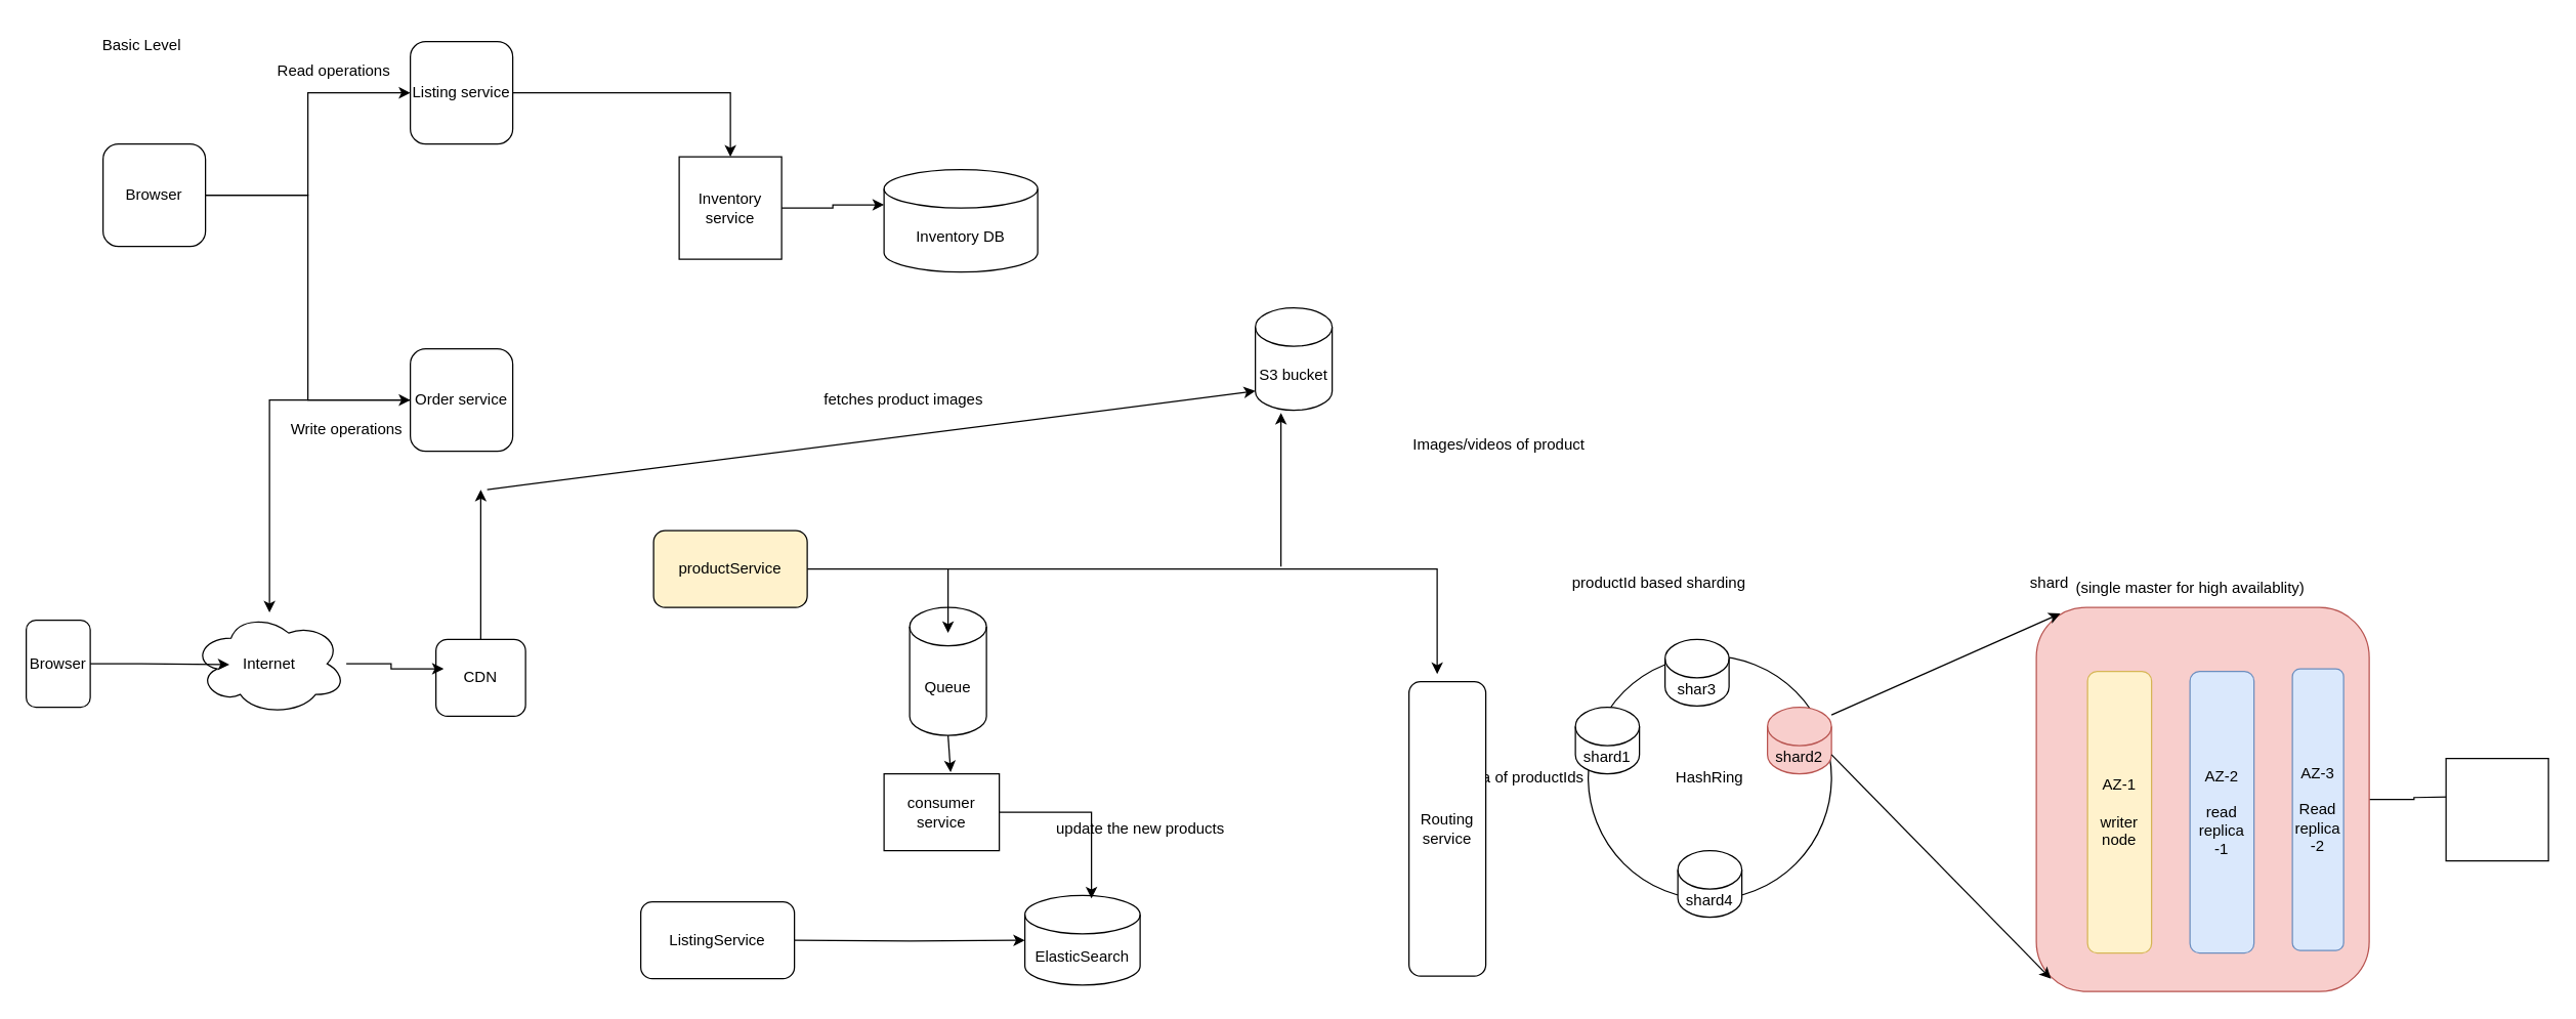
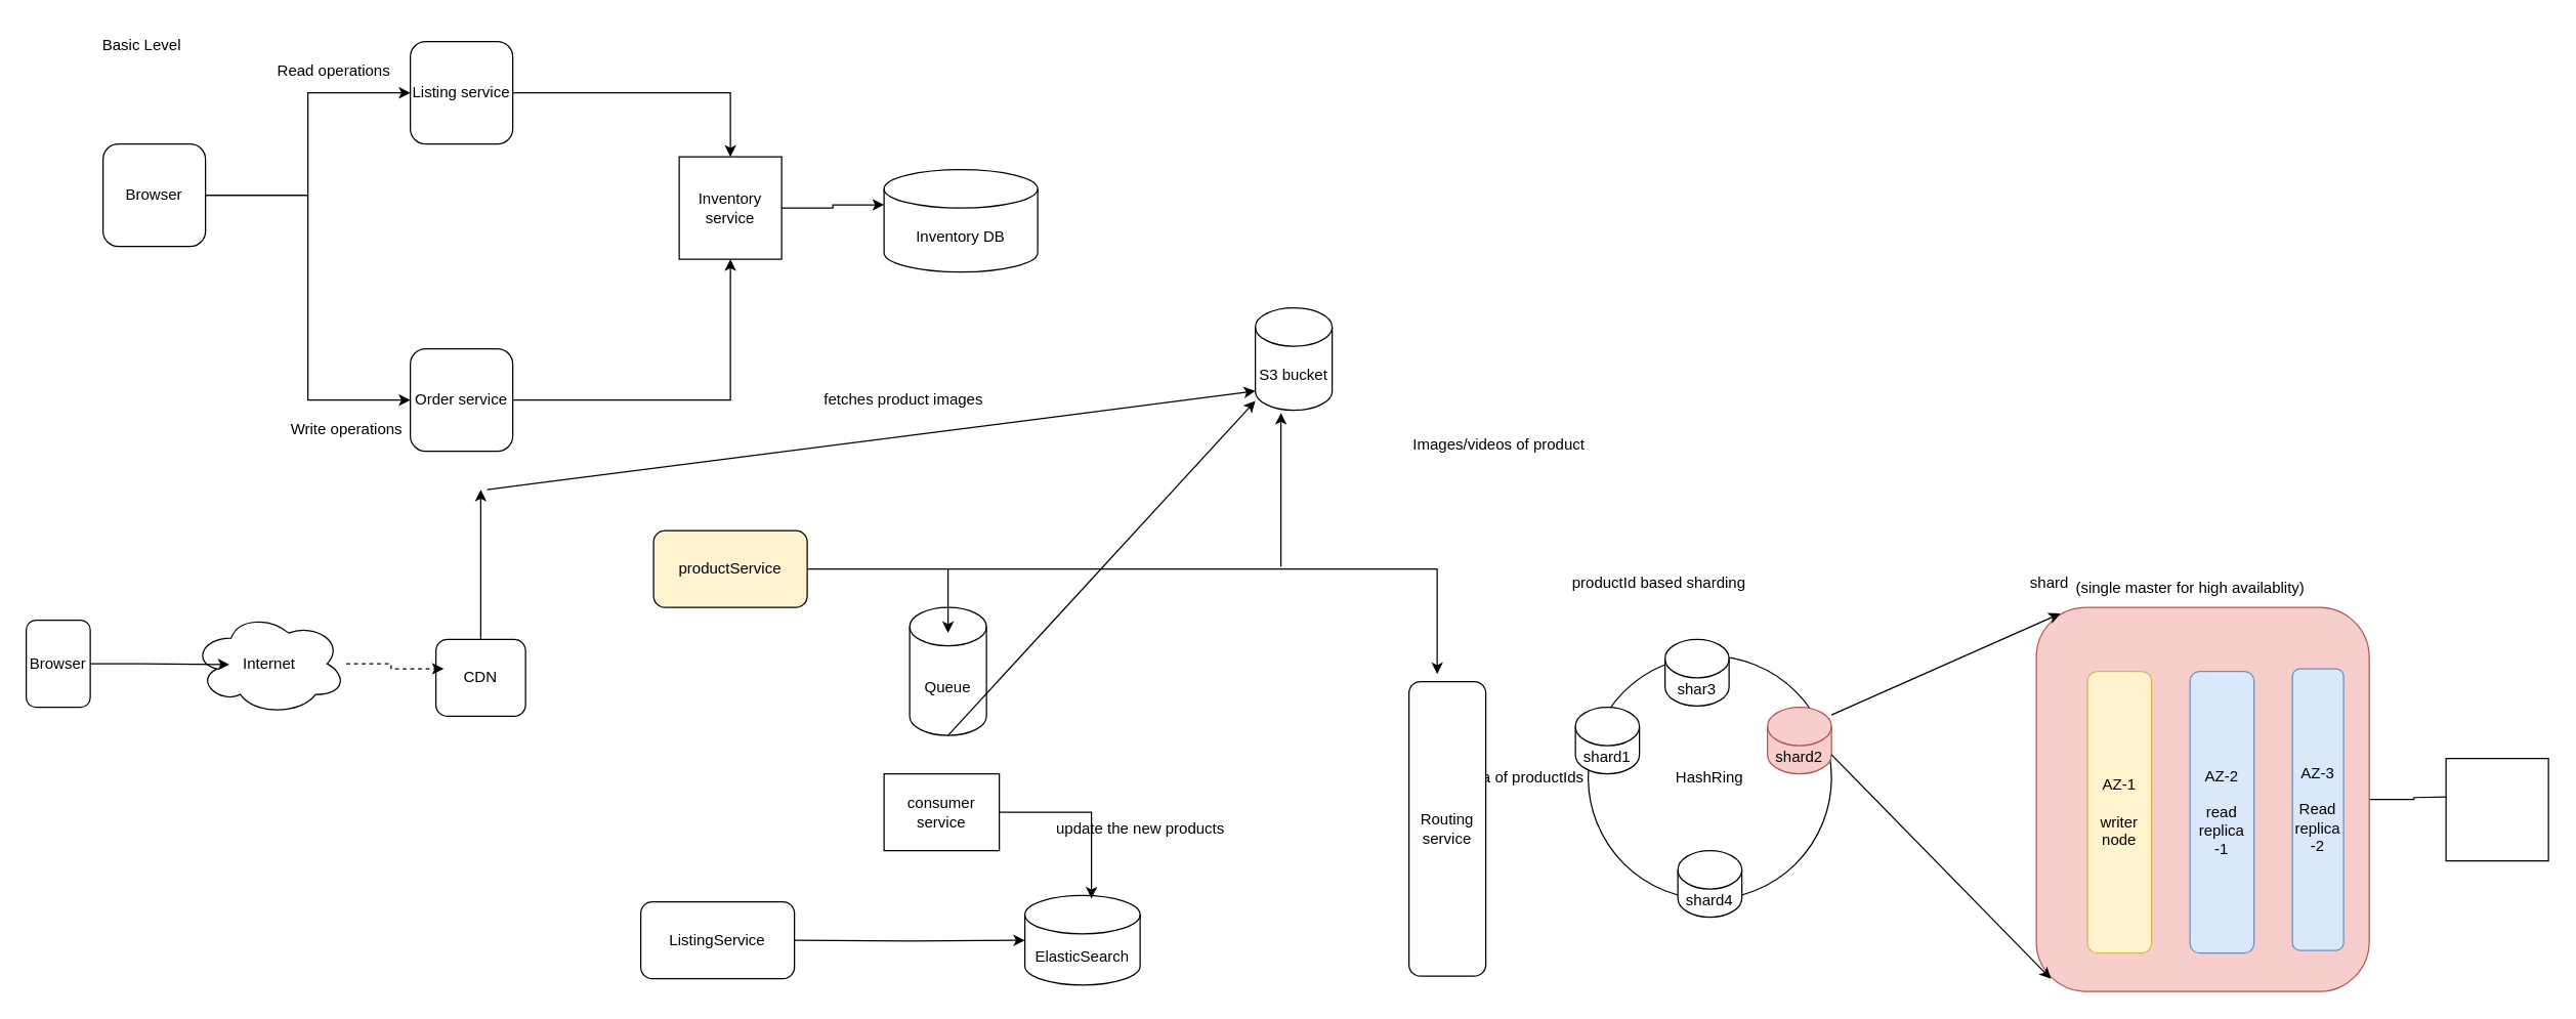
- <mxCell id="8" style="edgeStyle=orthogonalEdgeStyle;rounded=0;orthogonalLoop=1;jettySize=auto;html=1;" edge="1" parent="1" source="9" target="32"><mxGeometry relative="1" as="geometry" /></mxCell>
+ <mxCell id="8" style="edgeStyle=orthogonalEdgeStyle;rounded=0;orthogonalLoop=1;jettySize=auto;html=1;entryX=0.5;entryY=1;entryDx=0;entryDy=0;" edge="1" parent="1" source="9" target="10"><mxGeometry relative="1" as="geometry" /></mxCell>
- <mxCell id="34" style="edgeStyle=orthogonalEdgeStyle;rounded=0;orthogonalLoop=1;jettySize=auto;html=1;entryX=0.086;entryY=0.383;entryDx=0;entryDy=0;entryPerimeter=0;" edge="1" parent="1" source="32" target="30"><mxGeometry relative="1" as="geometry" /></mxCell>
+ <mxCell id="34" style="edgeStyle=orthogonalEdgeStyle;rounded=0;orthogonalLoop=1;jettySize=auto;html=1;entryX=0.086;entryY=0.383;entryDx=0;entryDy=0;entryPerimeter=0;dashed=1;" edge="1" parent="1" source="32" target="30"><mxGeometry relative="1" as="geometry" /></mxCell>
- <mxCell id="26" value="" style="endArrow=classic;html=1;rounded=0;exitX=0.5;exitY=1;exitDx=0;exitDy=0;exitPerimeter=0;entryX=0.578;entryY=-0.022;entryDx=0;entryDy=0;entryPerimeter=0;" edge="1" parent="1" source="23" target="24"><mxGeometry width="50" height="50" relative="1" as="geometry"><mxPoint x="740" y="654" as="sourcePoint" /><mxPoint x="790" y="604" as="targetPoint" /></mxGeometry></mxCell>
+ <mxCell id="26" value="" style="endArrow=classic;html=1;rounded=0;exitX=0.5;exitY=1;exitDx=0;exitDy=0;exitPerimeter=0;" edge="1" parent="1" source="23" target="20"><mxGeometry width="50" height="50" relative="1" as="geometry"><mxPoint x="740" y="654" as="sourcePoint" /><mxPoint x="790" y="604" as="targetPoint" /></mxGeometry></mxCell>
